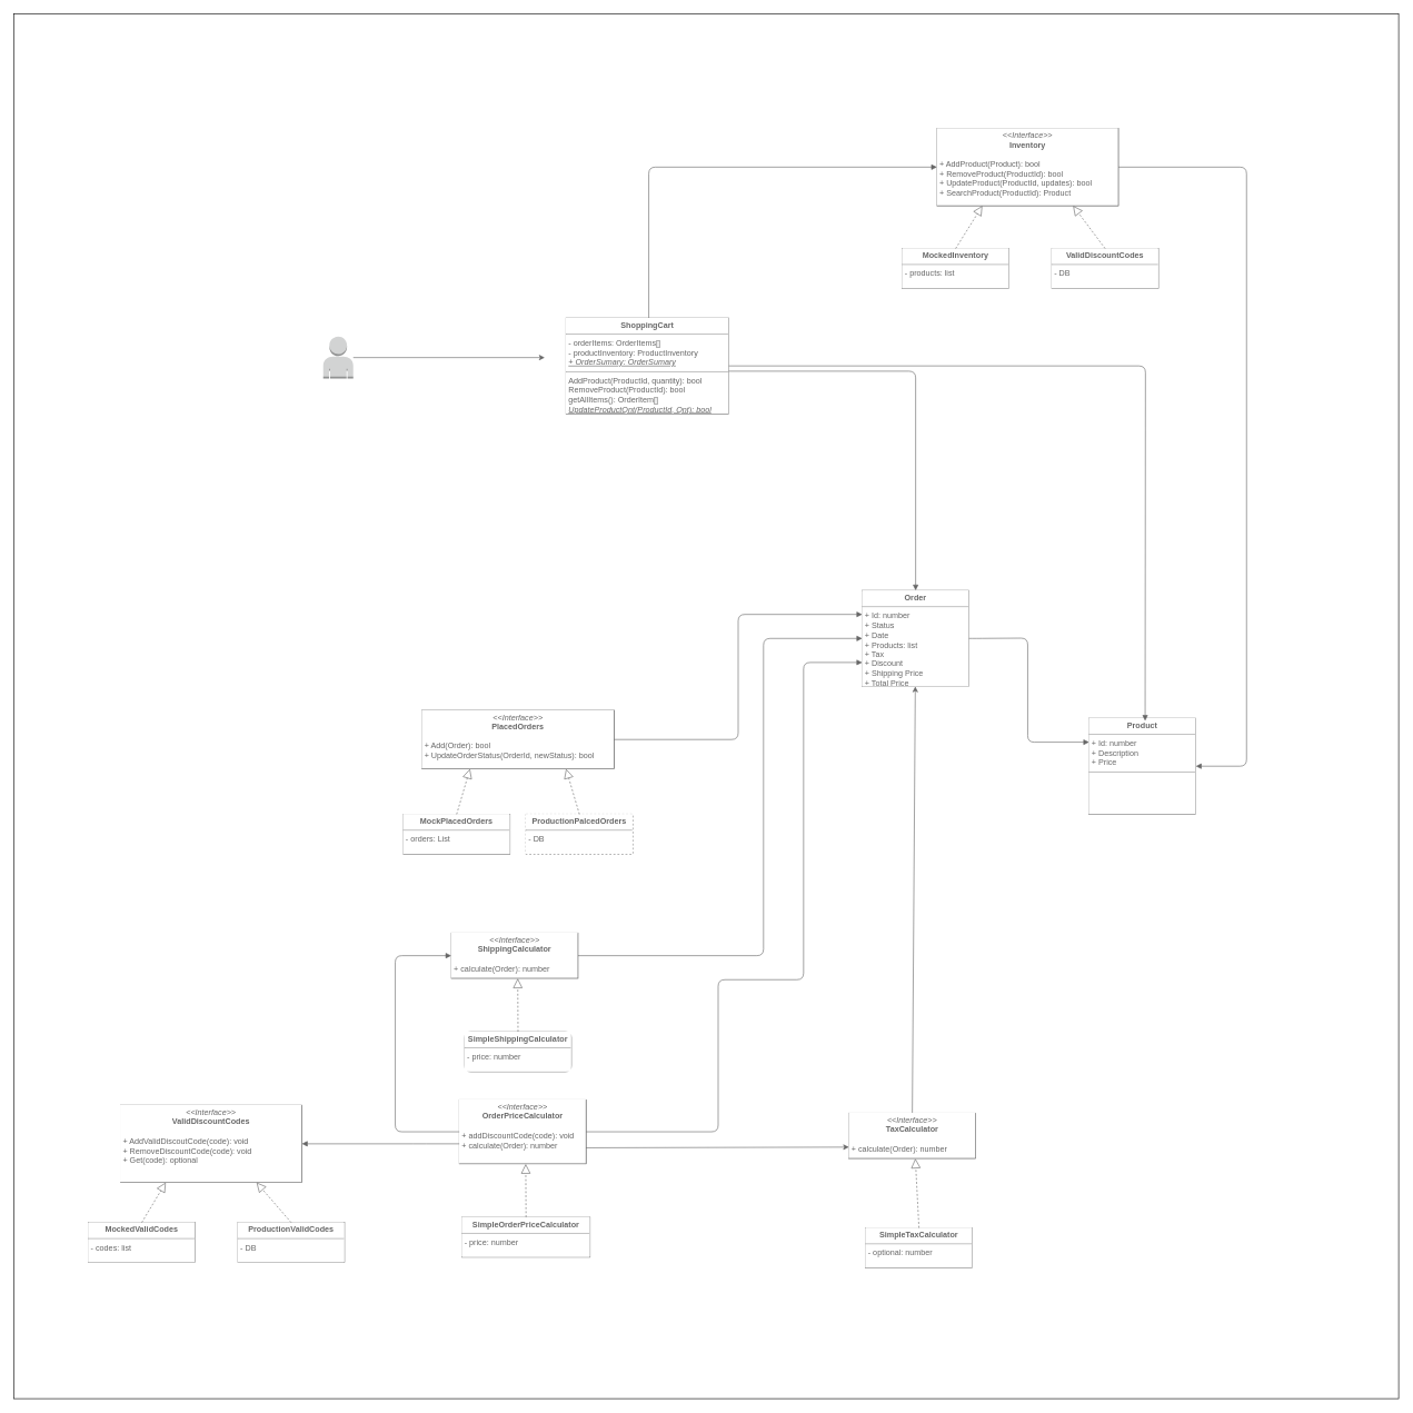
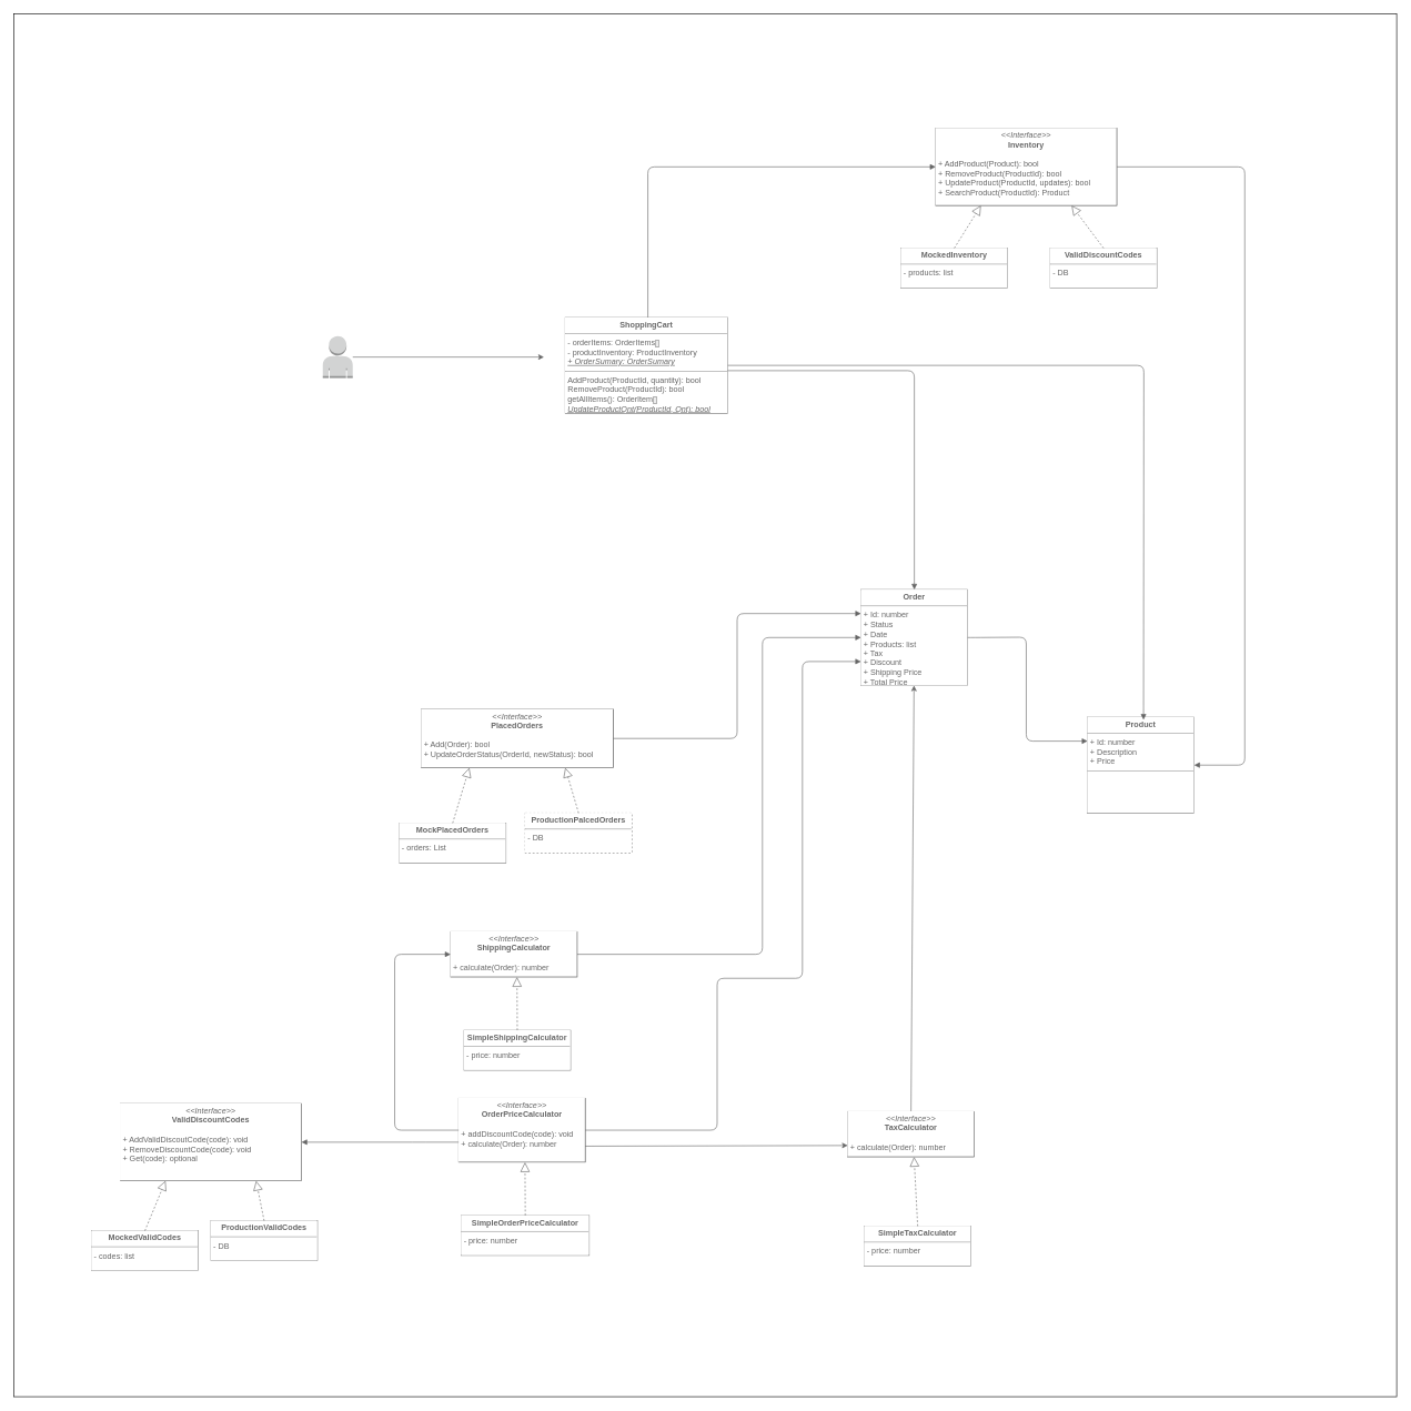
- <mxCell id="11" value="&lt;p style=&quot;margin: 0px ; margin-top: 4px ; text-align: center&quot;&gt;&lt;b&gt;MockPlacedOrders&lt;/b&gt;&lt;/p&gt;&lt;hr size=&quot;1&quot;&gt;&lt;p style=&quot;margin: 0px ; margin-left: 4px&quot;&gt;- orders: List&lt;/p&gt;" style="verticalAlign=top;align=left;overflow=fill;fontSize=12;fontFamily=Helvetica;html=1;labelBackgroundColor=#FFFFFF;fontColor=#666666;strokeColor=#666666;strokeWidth=1;fillColor=none;" parent="1" vertex="1"><mxGeometry x="604" y="1220" width="160" height="60" as="geometry" /></mxCell>
+ <mxCell id="11" value="&lt;p style=&quot;margin: 0px ; margin-top: 4px ; text-align: center&quot;&gt;&lt;b&gt;MockPlacedOrders&lt;/b&gt;&lt;/p&gt;&lt;hr size=&quot;1&quot;&gt;&lt;p style=&quot;margin: 0px ; margin-left: 4px&quot;&gt;- orders: List&lt;/p&gt;" style="verticalAlign=top;align=left;overflow=fill;fontSize=12;fontFamily=Helvetica;html=1;labelBackgroundColor=#FFFFFF;fontColor=#666666;strokeColor=#666666;strokeWidth=1;fillColor=none;" parent="1" vertex="1"><mxGeometry x="599" y="1235" width="160" height="60" as="geometry" /></mxCell>
- <mxCell id="6" value="&lt;p style=&quot;margin: 0px ; margin-top: 4px ; text-align: center&quot;&gt;&lt;b&gt;SimpleShippingCalculator&lt;/b&gt;&lt;/p&gt;&lt;hr size=&quot;1&quot;&gt;&lt;p style=&quot;margin: 0px ; margin-left: 4px&quot;&gt;- price: number&lt;/p&gt;" style="verticalAlign=top;align=left;overflow=fill;fontSize=12;fontFamily=Helvetica;html=1;labelBackgroundColor=#FFFFFF;fontColor=#666666;strokeColor=#666666;strokeWidth=1;fillColor=none;rounded=1;" parent="1" vertex="1"><mxGeometry x="696" y="1546" width="160" height="60" as="geometry" /></mxCell>
+ <mxCell id="6" value="&lt;p style=&quot;margin: 0px ; margin-top: 4px ; text-align: center&quot;&gt;&lt;b&gt;SimpleShippingCalculator&lt;/b&gt;&lt;/p&gt;&lt;hr size=&quot;1&quot;&gt;&lt;p style=&quot;margin: 0px ; margin-left: 4px&quot;&gt;- price: number&lt;/p&gt;" style="verticalAlign=top;align=left;overflow=fill;fontSize=12;fontFamily=Helvetica;html=1;labelBackgroundColor=#FFFFFF;fontColor=#666666;strokeColor=#666666;strokeWidth=1;fillColor=none;" parent="1" vertex="1"><mxGeometry x="696" y="1546" width="160" height="60" as="geometry" /></mxCell>
- <mxCell id="42" value="&lt;p style=&quot;margin: 0px ; margin-top: 4px ; text-align: center&quot;&gt;&lt;b&gt;SimpleTaxCalculator&lt;/b&gt;&lt;/p&gt;&lt;hr size=&quot;1&quot;&gt;&lt;p style=&quot;margin: 0px ; margin-left: 4px&quot;&gt;- optional: number&lt;/p&gt;" style="verticalAlign=top;align=left;overflow=fill;fontSize=12;fontFamily=Helvetica;html=1;labelBackgroundColor=#FFFFFF;fontColor=#666666;strokeColor=#666666;strokeWidth=1;fillColor=none;" parent="1" vertex="1"><mxGeometry x="1297" y="1840" width="160" height="60" as="geometry" /></mxCell>
+ <mxCell id="42" value="&lt;p style=&quot;margin: 0px ; margin-top: 4px ; text-align: center&quot;&gt;&lt;b&gt;SimpleTaxCalculator&lt;/b&gt;&lt;/p&gt;&lt;hr size=&quot;1&quot;&gt;&lt;p style=&quot;margin: 0px ; margin-left: 4px&quot;&gt;- price: number&lt;/p&gt;" style="verticalAlign=top;align=left;overflow=fill;fontSize=12;fontFamily=Helvetica;html=1;labelBackgroundColor=#FFFFFF;fontColor=#666666;strokeColor=#666666;strokeWidth=1;fillColor=none;" parent="1" vertex="1"><mxGeometry x="1297" y="1840" width="160" height="60" as="geometry" /></mxCell>
- <mxCell id="29" value="&lt;p style=&quot;margin: 0px ; margin-top: 4px ; text-align: center&quot;&gt;&lt;b&gt;MockedValidCodes&lt;/b&gt;&lt;/p&gt;&lt;hr size=&quot;1&quot;&gt;&lt;p style=&quot;margin: 0px ; margin-left: 4px&quot;&gt;- codes: list&lt;/p&gt;" style="verticalAlign=top;align=left;overflow=fill;fontSize=12;fontFamily=Helvetica;html=1;labelBackgroundColor=#FFFFFF;fontColor=#666666;strokeColor=#666666;strokeWidth=1;fillColor=none;" parent="1" vertex="1"><mxGeometry x="132" y="1832" width="160" height="60" as="geometry" /></mxCell>
+ <mxCell id="29" value="&lt;p style=&quot;margin: 0px ; margin-top: 4px ; text-align: center&quot;&gt;&lt;b&gt;MockedValidCodes&lt;/b&gt;&lt;/p&gt;&lt;hr size=&quot;1&quot;&gt;&lt;p style=&quot;margin: 0px ; margin-left: 4px&quot;&gt;- codes: list&lt;/p&gt;" style="verticalAlign=top;align=left;overflow=fill;fontSize=12;fontFamily=Helvetica;html=1;labelBackgroundColor=#FFFFFF;fontColor=#666666;strokeColor=#666666;strokeWidth=1;fillColor=none;" parent="1" vertex="1"><mxGeometry x="137" y="1847" width="160" height="60" as="geometry" /></mxCell>
- <mxCell id="31" value="&lt;p style=&quot;margin: 0px ; margin-top: 4px ; text-align: center&quot;&gt;&lt;b&gt;ProductionValidCodes&lt;/b&gt;&lt;/p&gt;&lt;hr size=&quot;1&quot;&gt;&lt;p style=&quot;margin: 0px ; margin-left: 4px&quot;&gt;- DB&lt;/p&gt;" style="verticalAlign=top;align=left;overflow=fill;fontSize=12;fontFamily=Helvetica;html=1;labelBackgroundColor=#FFFFFF;fontColor=#666666;strokeColor=#666666;strokeWidth=1;fillColor=none;" parent="1" vertex="1"><mxGeometry x="356" y="1832" width="160" height="60" as="geometry" /></mxCell>
+ <mxCell id="31" value="&lt;p style=&quot;margin: 0px ; margin-top: 4px ; text-align: center&quot;&gt;&lt;b&gt;ProductionValidCodes&lt;/b&gt;&lt;/p&gt;&lt;hr size=&quot;1&quot;&gt;&lt;p style=&quot;margin: 0px ; margin-left: 4px&quot;&gt;- DB&lt;/p&gt;" style="verticalAlign=top;align=left;overflow=fill;fontSize=12;fontFamily=Helvetica;html=1;labelBackgroundColor=#FFFFFF;fontColor=#666666;strokeColor=#666666;strokeWidth=1;fillColor=none;" parent="1" vertex="1"><mxGeometry x="316" y="1832" width="160" height="60" as="geometry" /></mxCell>
